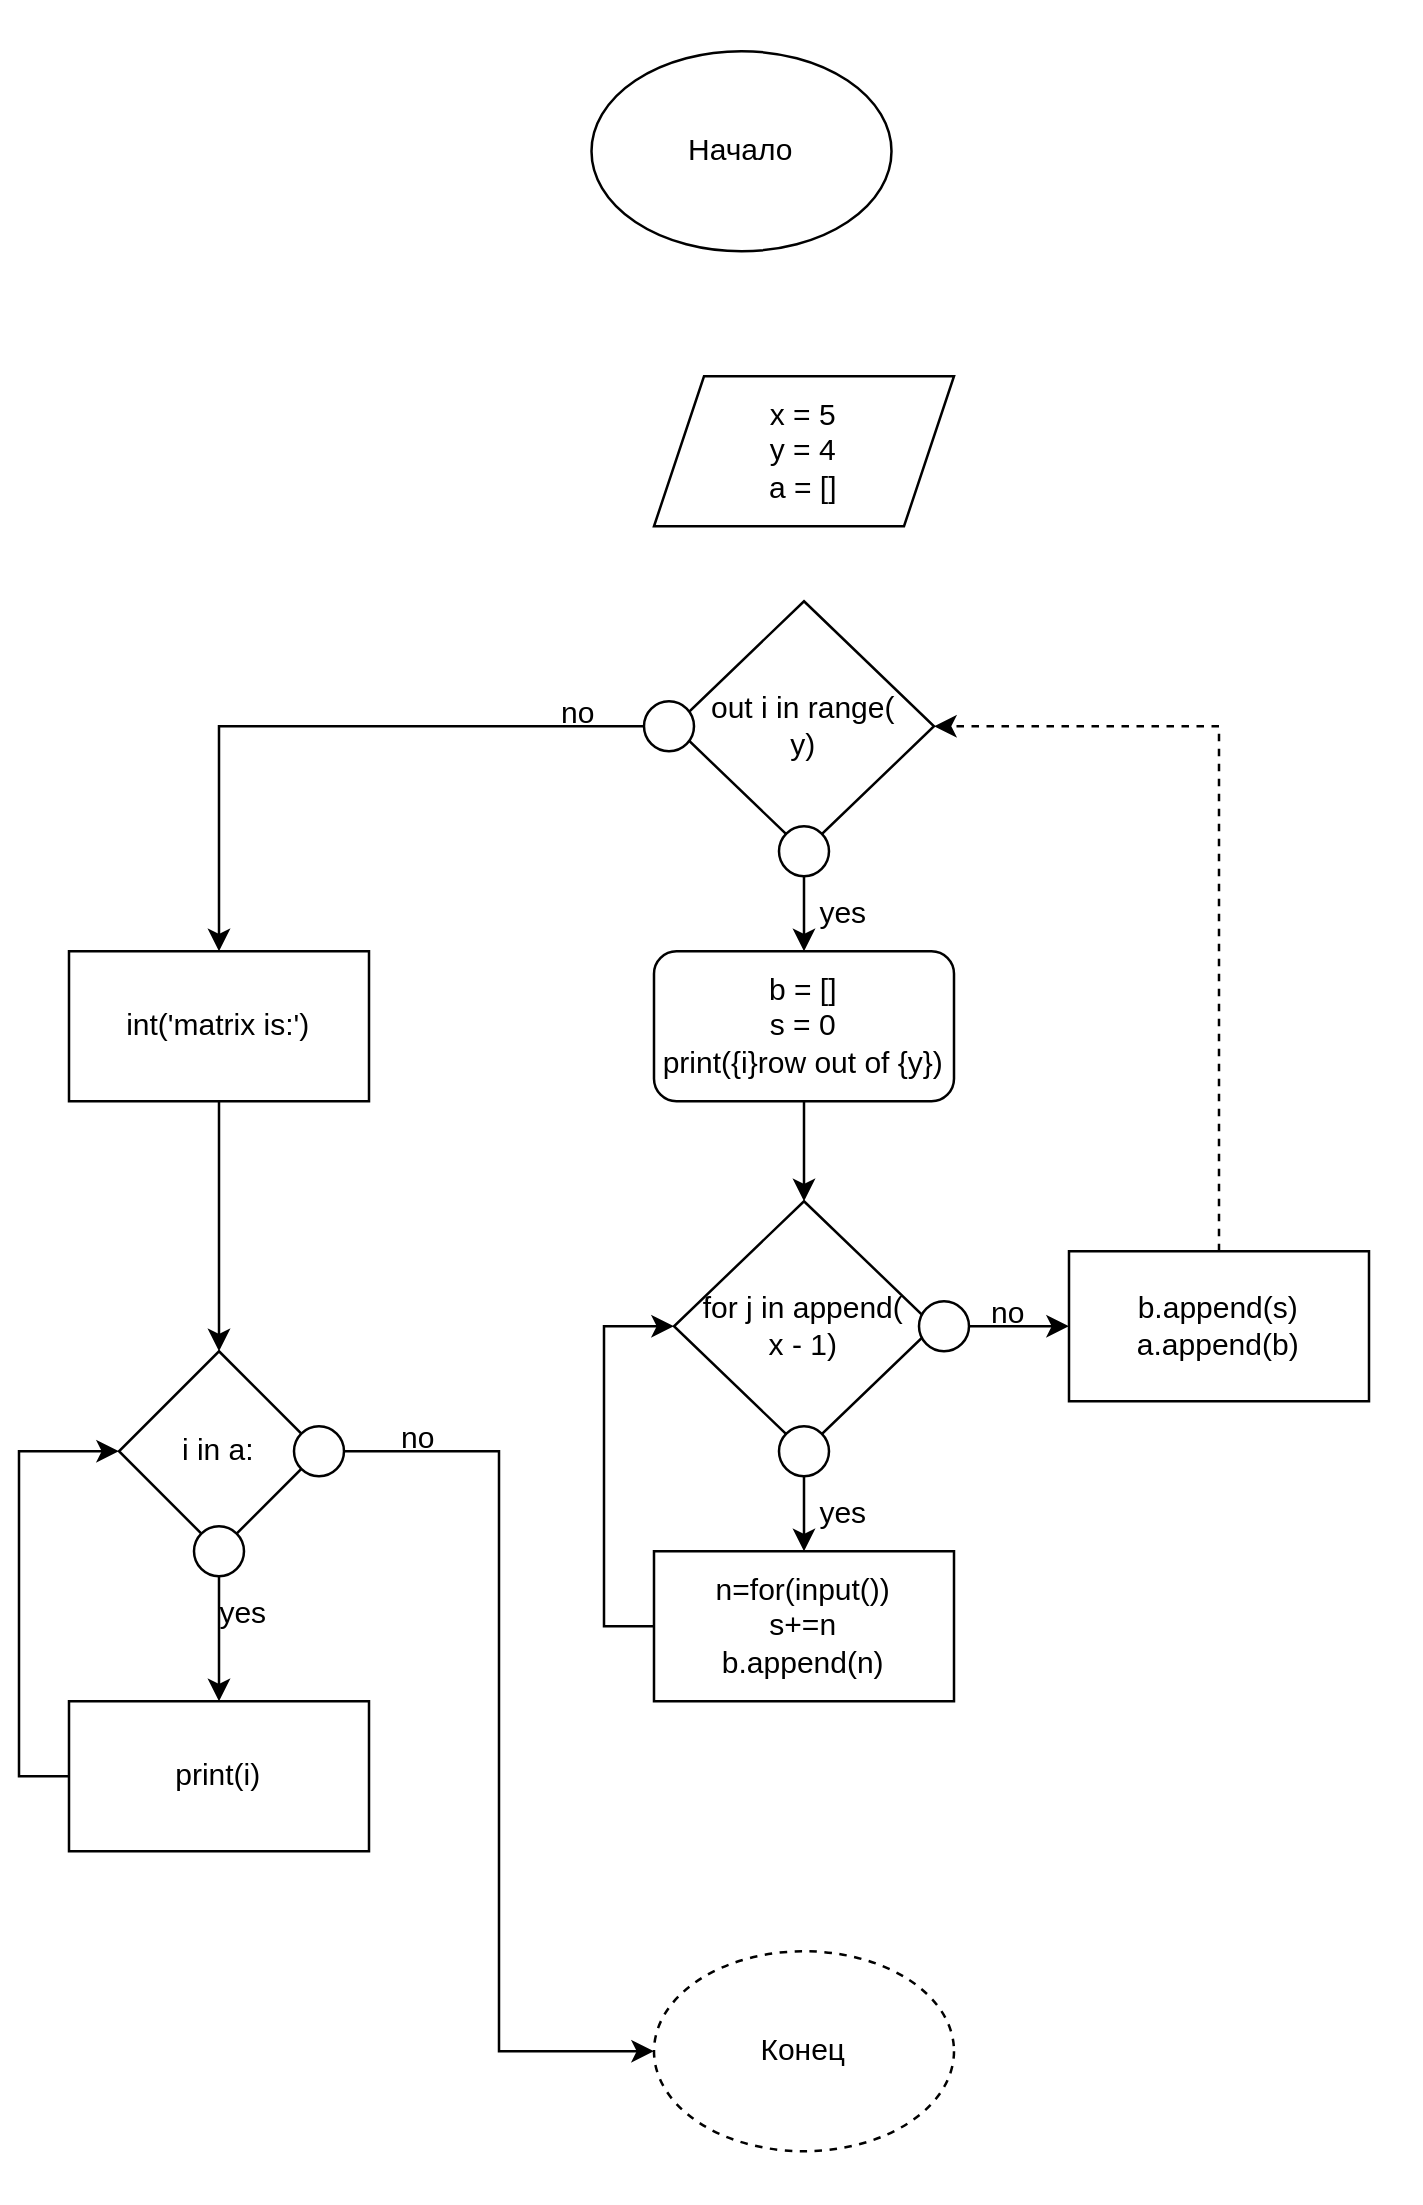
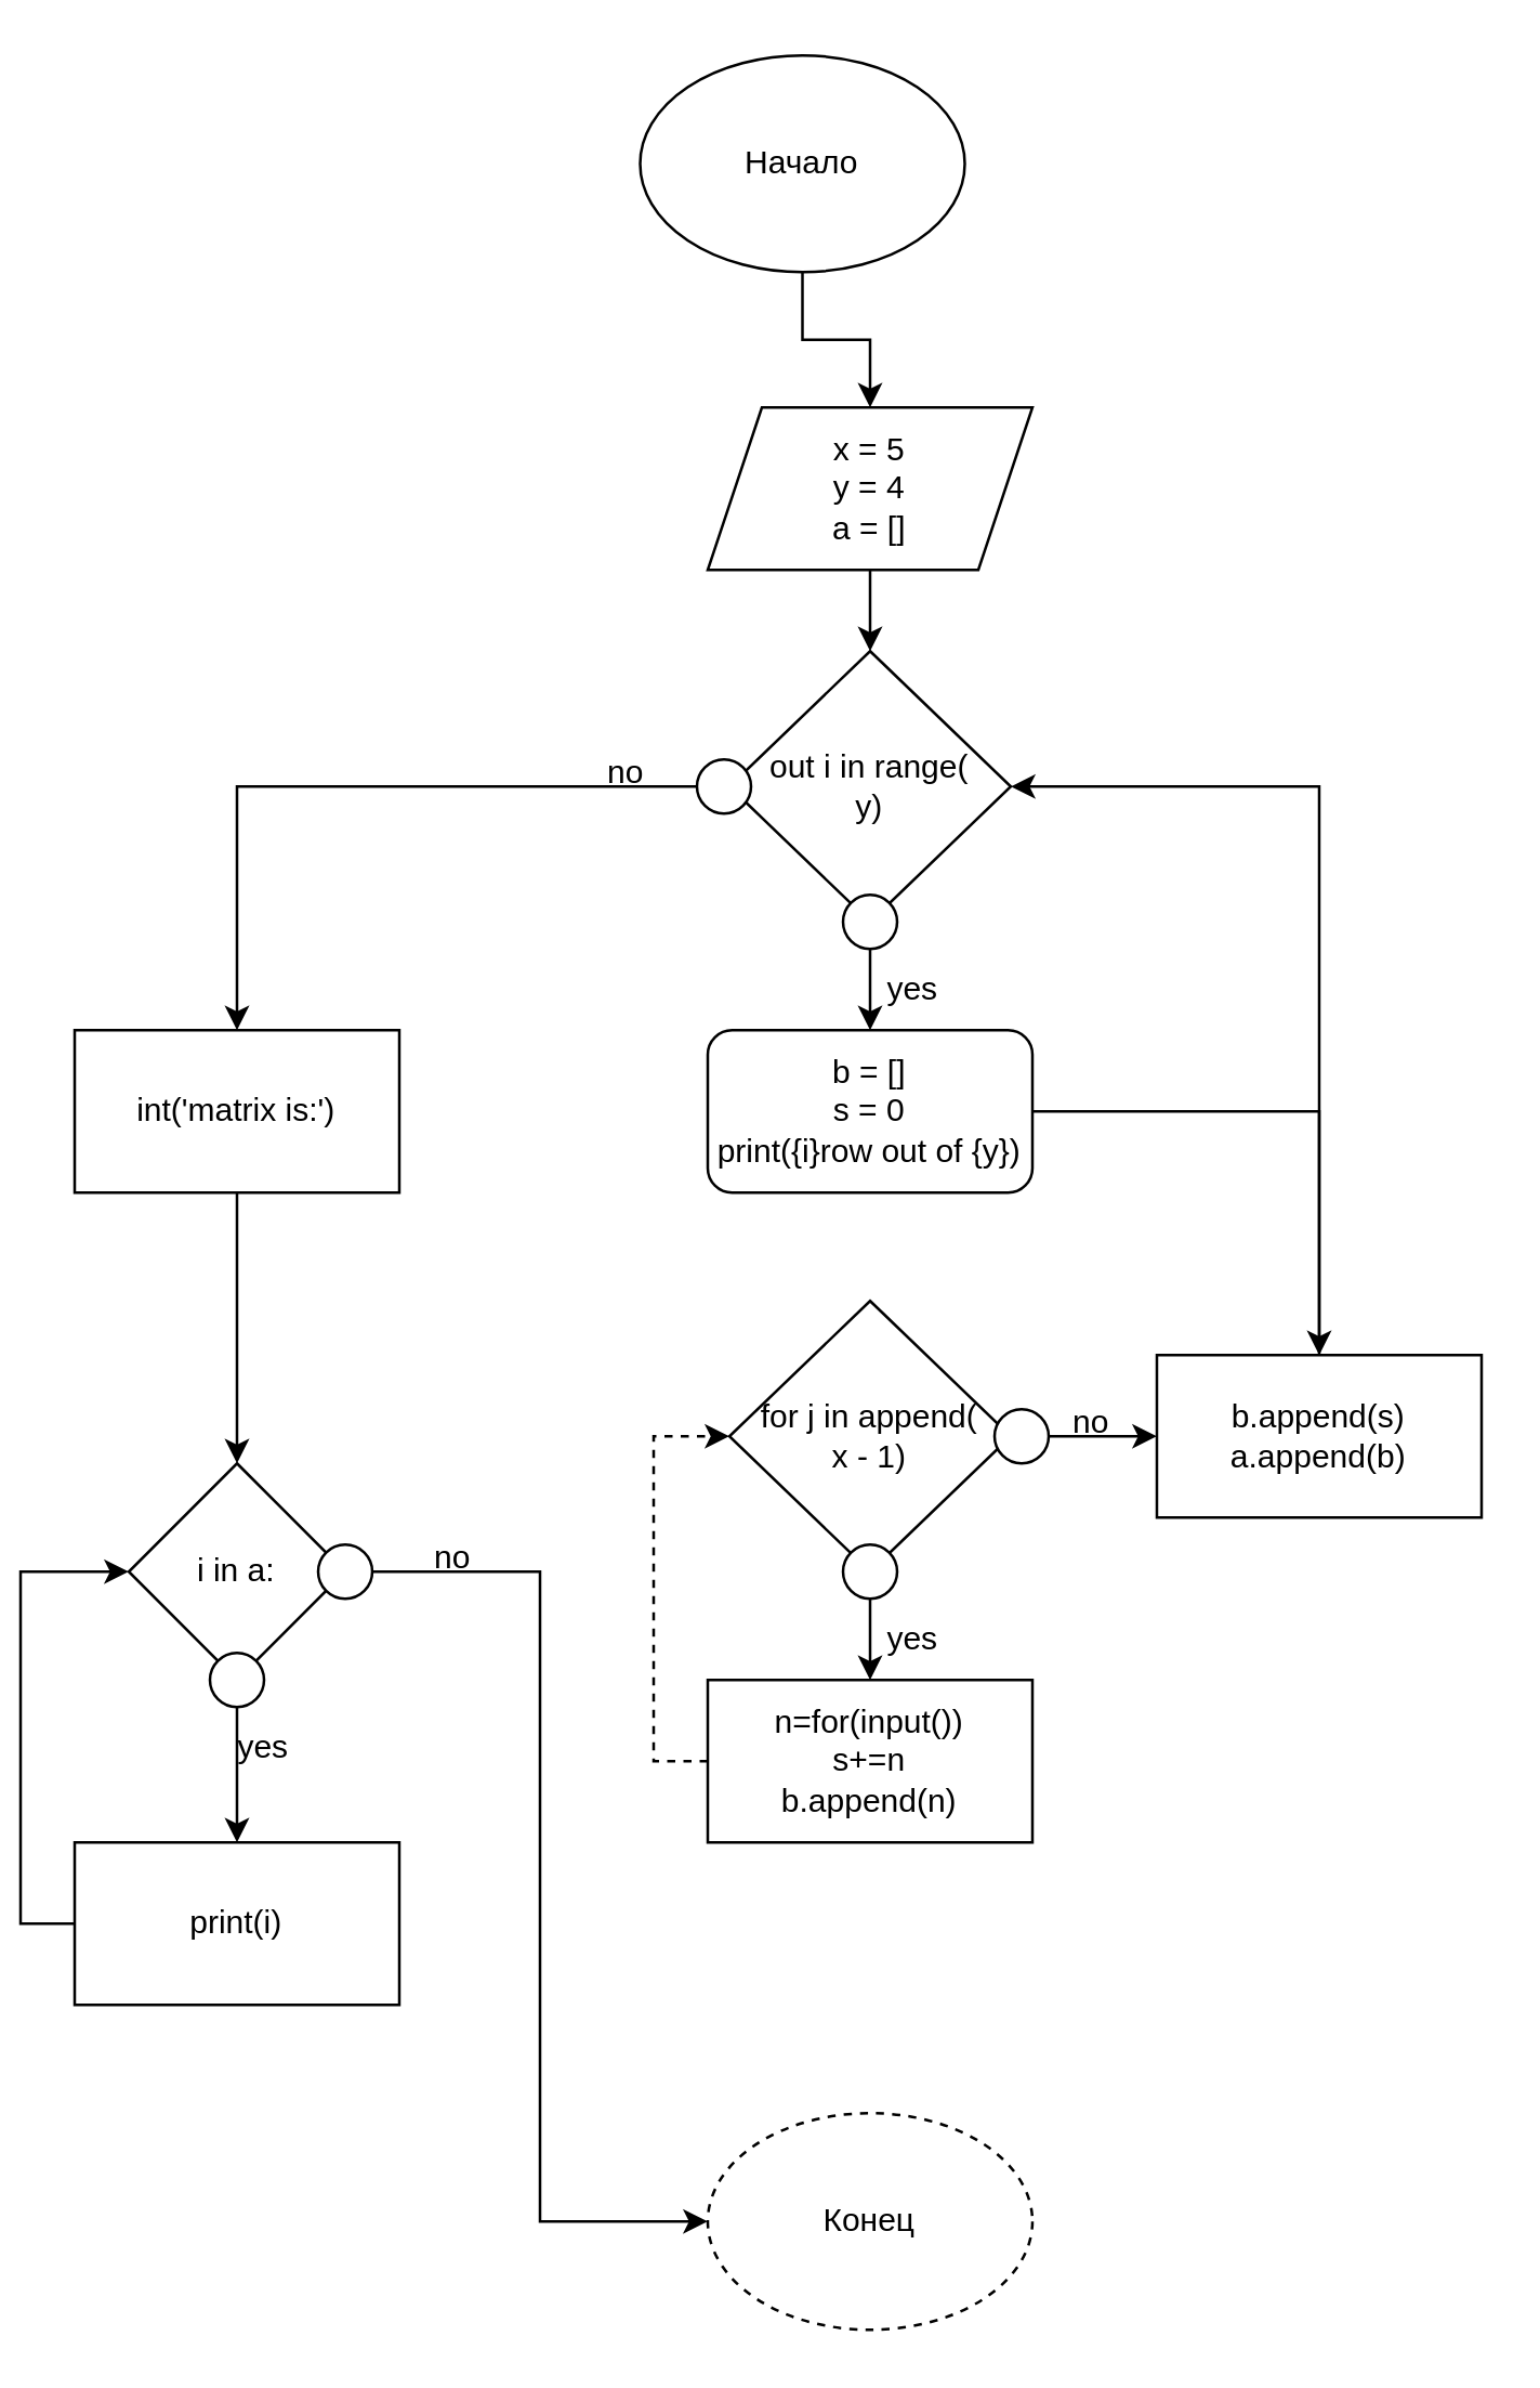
+ <mxCell id="2" value="" style="edgeStyle=orthogonalEdgeStyle;rounded=0;orthogonalLoop=1;jettySize=auto;html=1;" edge="1" parent="1" source="3" target="5"><mxGeometry relative="1" as="geometry" /></mxCell>
+ <mxCell id="4" value="" style="edgeStyle=orthogonalEdgeStyle;rounded=0;orthogonalLoop=1;jettySize=auto;html=1;" edge="1" parent="1" source="5" target="6"><mxGeometry relative="1" as="geometry" /></mxCell>
- <mxCell id="22" style="edgeStyle=orthogonalEdgeStyle;rounded=0;orthogonalLoop=1;jettySize=auto;html=1;entryX=1;entryY=0.5;entryDx=0;entryDy=0;exitX=0.5;exitY=0;exitDx=0;exitDy=0;dashed=1;" edge="1" parent="1" source="23" target="6"><mxGeometry relative="1" as="geometry" /></mxCell>
+ <mxCell id="22" style="edgeStyle=orthogonalEdgeStyle;rounded=0;orthogonalLoop=1;jettySize=auto;html=1;entryX=1;entryY=0.5;entryDx=0;entryDy=0;exitX=0.5;exitY=0;exitDx=0;exitDy=0;" edge="1" parent="1" source="23" target="6"><mxGeometry relative="1" as="geometry" /></mxCell>
- <mxCell id="11" value="" style="edgeStyle=orthogonalEdgeStyle;rounded=0;orthogonalLoop=1;jettySize=auto;html=1;" edge="1" parent="1" source="12" target="14"><mxGeometry relative="1" as="geometry" /></mxCell>
+ <mxCell id="11" value="" style="edgeStyle=orthogonalEdgeStyle;rounded=0;orthogonalLoop=1;jettySize=auto;html=1;" edge="1" parent="1" source="12" target="23"><mxGeometry relative="1" as="geometry" /></mxCell>
- <mxCell id="19" style="edgeStyle=orthogonalEdgeStyle;rounded=0;orthogonalLoop=1;jettySize=auto;html=1;entryX=0;entryY=0.5;entryDx=0;entryDy=0;exitX=0;exitY=0.5;exitDx=0;exitDy=0;" edge="1" parent="1" source="20" target="14"><mxGeometry relative="1" as="geometry" /></mxCell>
+ <mxCell id="19" style="edgeStyle=orthogonalEdgeStyle;rounded=0;orthogonalLoop=1;jettySize=auto;html=1;entryX=0;entryY=0.5;entryDx=0;entryDy=0;exitX=0;exitY=0.5;exitDx=0;exitDy=0;dashed=1;" edge="1" parent="1" source="20" target="14"><mxGeometry relative="1" as="geometry" /></mxCell>
